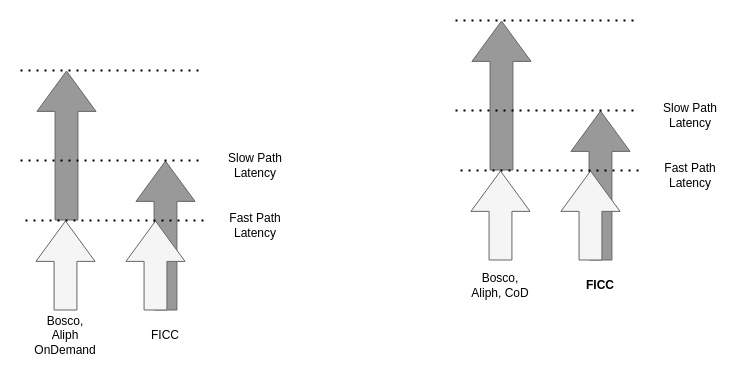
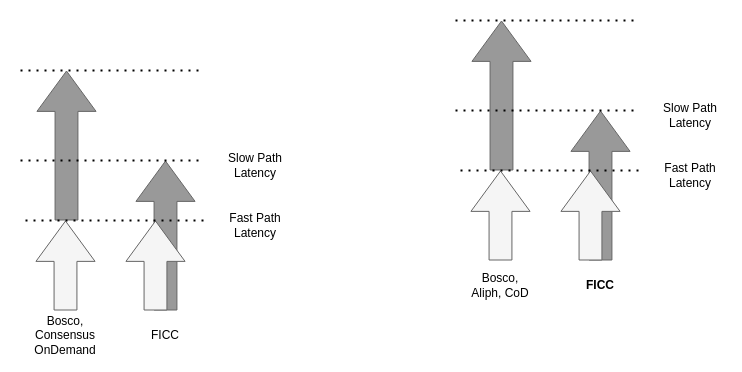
- <mxCell id="11" value="&lt;div&gt;Bosco, Aliph&lt;/div&gt;&lt;div&gt;OnDemand&lt;/div&gt;" style="text;html=1;strokeColor=none;fillColor=none;align=center;verticalAlign=middle;whiteSpace=wrap;rounded=0;" parent="1" vertex="1"><mxGeometry x="35" y="320" width="60" height="30" as="geometry" /></mxCell>
+ <mxCell id="11" value="&lt;div&gt;Bosco, Consensus&lt;/div&gt;&lt;div&gt;OnDemand&lt;/div&gt;" style="text;html=1;strokeColor=none;fillColor=none;align=center;verticalAlign=middle;whiteSpace=wrap;rounded=0;" parent="1" vertex="1"><mxGeometry x="35" y="320" width="60" height="30" as="geometry" /></mxCell>
